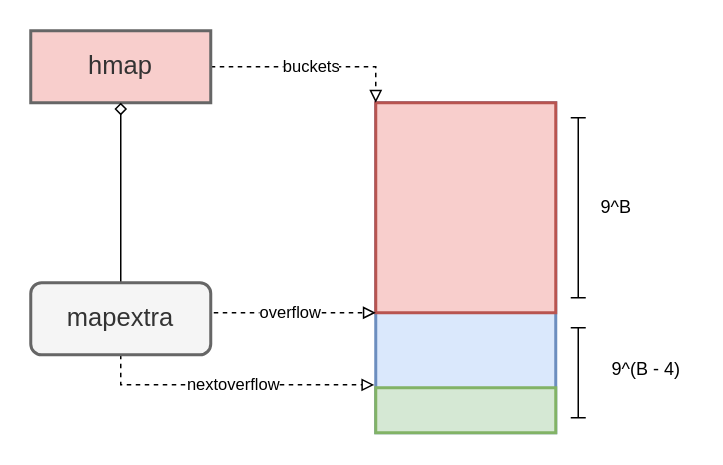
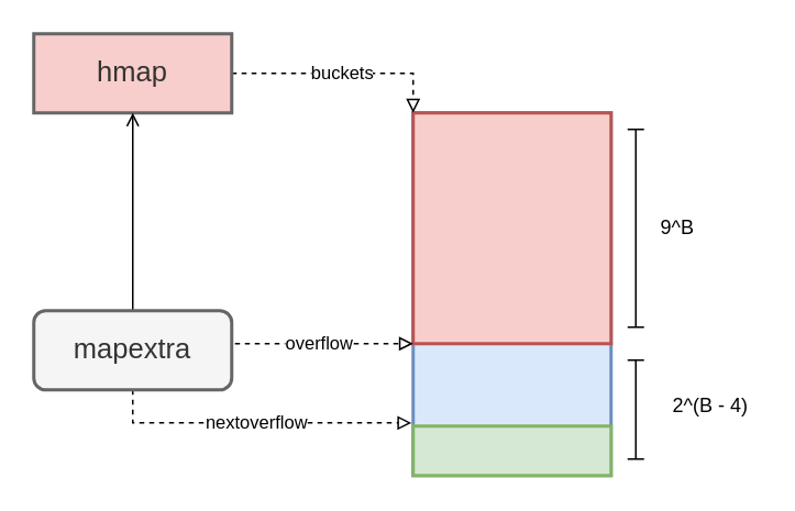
- <mxCell id="6" style="edgeStyle=orthogonalEdgeStyle;rounded=0;orthogonalLoop=1;jettySize=auto;html=1;exitX=0.5;exitY=0;exitDx=0;exitDy=0;entryX=0.5;entryY=1;entryDx=0;entryDy=0;endArrow=diamond;endFill=0;" parent="1" source="9" target="5" edge="1"><mxGeometry relative="1" as="geometry" /></mxCell>
+ <mxCell id="6" style="edgeStyle=orthogonalEdgeStyle;rounded=0;orthogonalLoop=1;jettySize=auto;html=1;exitX=0.5;exitY=0;exitDx=0;exitDy=0;entryX=0.5;entryY=1;entryDx=0;entryDy=0;endArrow=open;endFill=0;" parent="1" source="9" target="5" edge="1"><mxGeometry relative="1" as="geometry" /></mxCell>
- <mxCell id="12" value="9^(B - 4)" style="text;html=1;align=center;verticalAlign=middle;resizable=0;points=[];autosize=1;strokeColor=none;" parent="1" vertex="1"><mxGeometry x="400" y="236" width="60" height="20" as="geometry" /></mxCell>
+ <mxCell id="12" value="2^(B - 4)" style="text;html=1;align=center;verticalAlign=middle;resizable=0;points=[];autosize=1;strokeColor=none;" parent="1" vertex="1"><mxGeometry x="400" y="236" width="60" height="20" as="geometry" /></mxCell>
